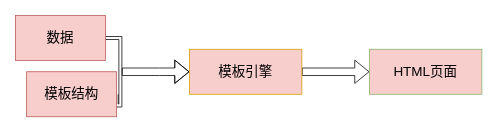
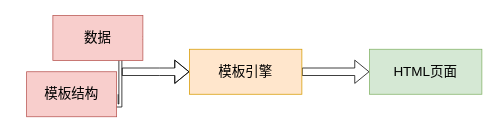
- <mxCell id="3" value="&lt;font style=&quot;font-size: 18px;&quot;&gt;数据&lt;/font&gt;" style="rounded=0;whiteSpace=wrap;html=1;fillColor=#f8cecc;strokeColor=#b85450;" vertex="1" parent="1"><mxGeometry x="20" y="20" width="120" height="60" as="geometry" /></mxCell>
+ <mxCell id="3" value="&lt;font style=&quot;font-size: 18px;&quot;&gt;数据&lt;/font&gt;" style="rounded=0;whiteSpace=wrap;html=1;fillColor=#f8cecc;strokeColor=#b85450;" vertex="1" parent="1"><mxGeometry x="70" y="20" width="120" height="60" as="geometry" /></mxCell>
- <mxCell id="7" value="&lt;font style=&quot;font-size: 18px;&quot;&gt;模板引擎&lt;/font&gt;" style="rounded=0;whiteSpace=wrap;html=1;fillColor=#f8cecc;strokeColor=#d79b00;" vertex="1" parent="1"><mxGeometry x="252" y="65" width="150" height="60" as="geometry" /></mxCell>
+ <mxCell id="7" value="&lt;font style=&quot;font-size: 18px;&quot;&gt;模板引擎&lt;/font&gt;" style="rounded=0;whiteSpace=wrap;html=1;fillColor=#ffe6cc;strokeColor=#d79b00;" vertex="1" parent="1"><mxGeometry x="252" y="65" width="150" height="60" as="geometry" /></mxCell>
- <mxCell id="5" value="&lt;font style=&quot;font-size: 18px;&quot;&gt;HTML页面&lt;/font&gt;" style="rounded=0;whiteSpace=wrap;html=1;fillColor=#f8cecc;strokeColor=#82b366;" vertex="1" parent="1"><mxGeometry x="492" y="65" width="150" height="60" as="geometry" /></mxCell>
+ <mxCell id="5" value="&lt;font style=&quot;font-size: 18px;&quot;&gt;HTML页面&lt;/font&gt;" style="rounded=0;whiteSpace=wrap;html=1;fillColor=#d5e8d4;strokeColor=#82b366;" vertex="1" parent="1"><mxGeometry x="492" y="65" width="150" height="60" as="geometry" /></mxCell>
